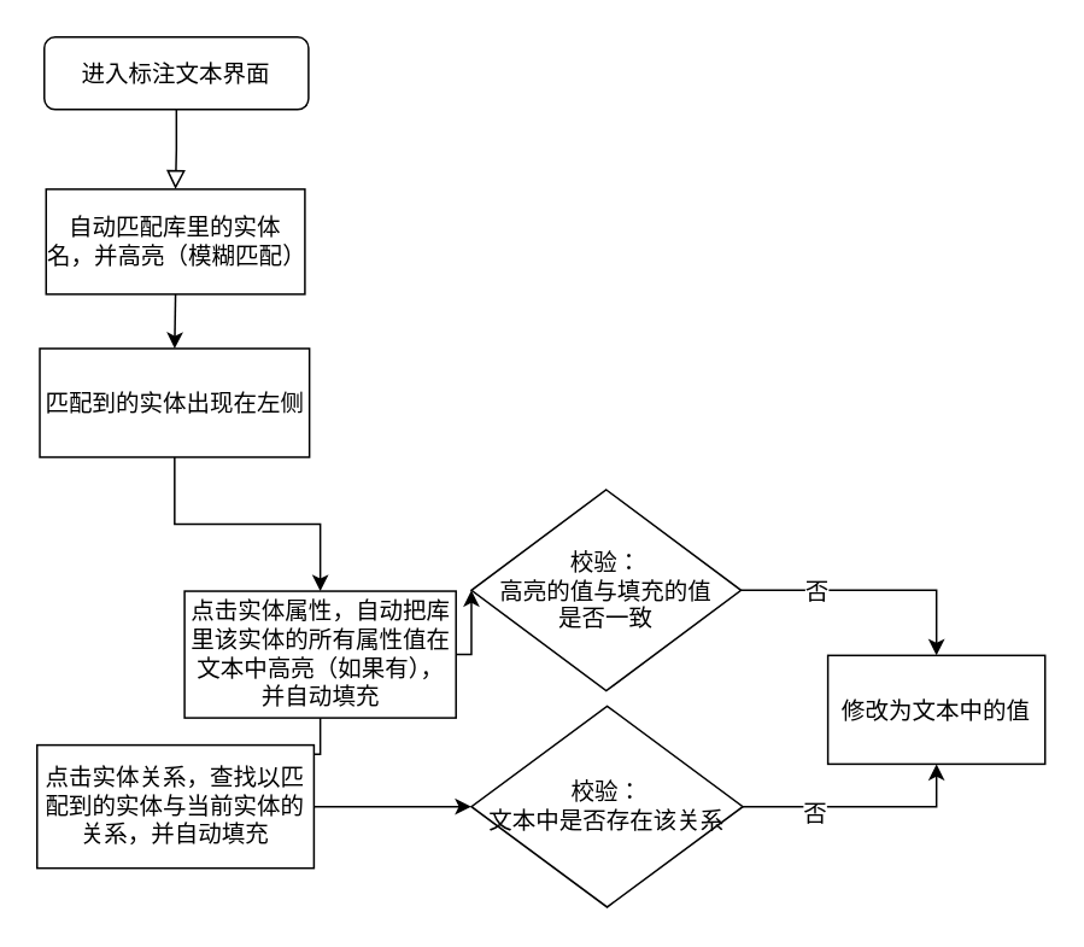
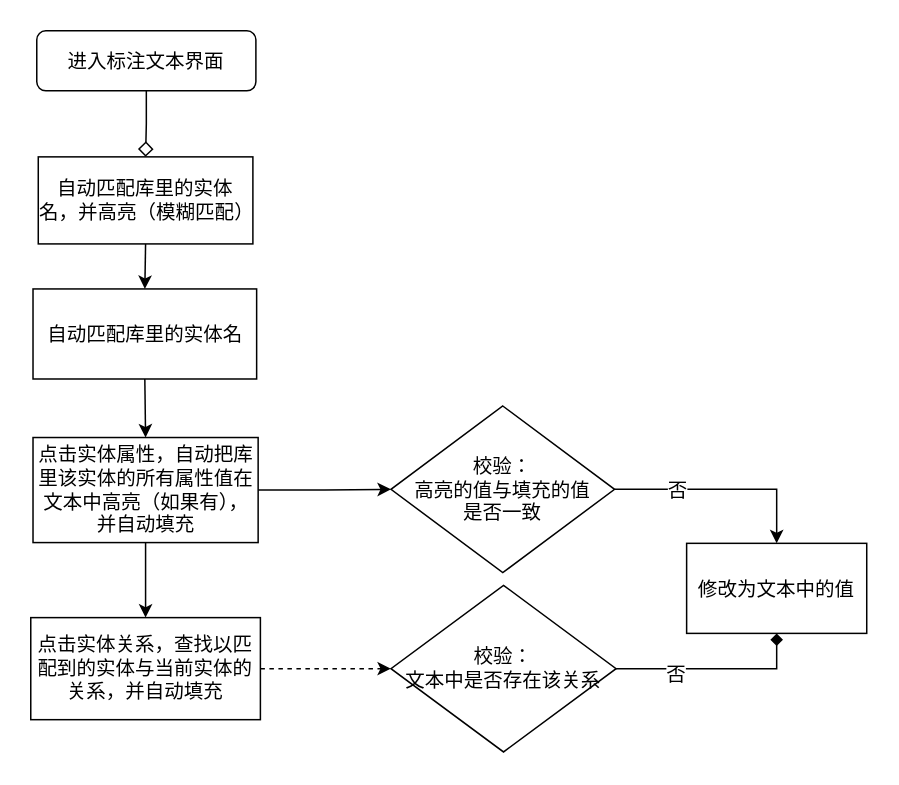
- <mxCell id="2" value="" style="rounded=0;html=1;jettySize=auto;orthogonalLoop=1;fontSize=13;endArrow=block;endFill=0;endSize=8;strokeWidth=1;shadow=0;labelBackgroundColor=none;edgeStyle=orthogonalEdgeStyle;entryX=0.5;entryY=0;entryDx=0;entryDy=0;" parent="1" source="3" target="5" edge="1"><mxGeometry relative="1" as="geometry"><mxPoint x="96" y="123" as="targetPoint" /></mxGeometry></mxCell>
+ <mxCell id="2" value="" style="rounded=0;html=1;jettySize=auto;orthogonalLoop=1;fontSize=13;endArrow=diamond;endFill=0;endSize=8;strokeWidth=1;shadow=0;labelBackgroundColor=none;edgeStyle=orthogonalEdgeStyle;entryX=0.5;entryY=0;entryDx=0;entryDy=0;" parent="1" source="3" target="5" edge="1"><mxGeometry relative="1" as="geometry"><mxPoint x="96" y="123" as="targetPoint" /></mxGeometry></mxCell>
- <mxCell id="7" value="匹配到的实体出现在左侧" style="rounded=0;whiteSpace=wrap;html=1;fontSize=13;" vertex="1" parent="1"><mxGeometry x="21.5" y="192" width="149" height="60" as="geometry" /></mxCell>
+ <mxCell id="7" value="自动匹配库里的实体名" style="rounded=0;whiteSpace=wrap;html=1;fontSize=13;" vertex="1" parent="1"><mxGeometry x="21.5" y="192" width="149" height="60" as="geometry" /></mxCell>
- <mxCell id="10" value="点击实体属性，自动把库里该实体的所有属性值在文本中高亮（如果有），并自动填充" style="rounded=0;whiteSpace=wrap;html=1;fontSize=13;" vertex="1" parent="1"><mxGeometry x="101.5" y="326" width="150" height="70" as="geometry" /></mxCell>
+ <mxCell id="10" value="点击实体属性，自动把库里该实体的所有属性值在文本中高亮（如果有），并自动填充" style="rounded=0;whiteSpace=wrap;html=1;fontSize=13;" vertex="1" parent="1"><mxGeometry x="21.5" y="291" width="150" height="70" as="geometry" /></mxCell>
- <mxCell id="16" style="edgeStyle=orthogonalEdgeStyle;rounded=0;orthogonalLoop=1;jettySize=auto;html=1;exitX=1;exitY=0.5;exitDx=0;exitDy=0;entryX=0.5;entryY=1;entryDx=0;entryDy=0;fontSize=13;" edge="1" parent="1" source="18" target="19"><mxGeometry relative="1" as="geometry" /></mxCell>
+ <mxCell id="16" style="edgeStyle=orthogonalEdgeStyle;rounded=0;orthogonalLoop=1;jettySize=auto;html=1;exitX=1;exitY=0.5;exitDx=0;exitDy=0;entryX=0.5;entryY=1;entryDx=0;entryDy=0;fontSize=13;endArrow=diamond;" edge="1" parent="1" source="18" target="19"><mxGeometry relative="1" as="geometry" /></mxCell>
- <mxCell id="11" style="edgeStyle=orthogonalEdgeStyle;rounded=0;orthogonalLoop=1;jettySize=auto;html=1;exitX=1;exitY=0.5;exitDx=0;exitDy=0;entryX=0;entryY=0.5;entryDx=0;entryDy=0;fontSize=13;" edge="1" parent="1" source="12" target="18"><mxGeometry relative="1" as="geometry" /></mxCell>
+ <mxCell id="11" style="edgeStyle=orthogonalEdgeStyle;rounded=0;orthogonalLoop=1;jettySize=auto;html=1;exitX=1;exitY=0.5;exitDx=0;exitDy=0;entryX=0;entryY=0.5;entryDx=0;entryDy=0;fontSize=13;dashed=1;" edge="1" parent="1" source="12" target="18"><mxGeometry relative="1" as="geometry" /></mxCell>
